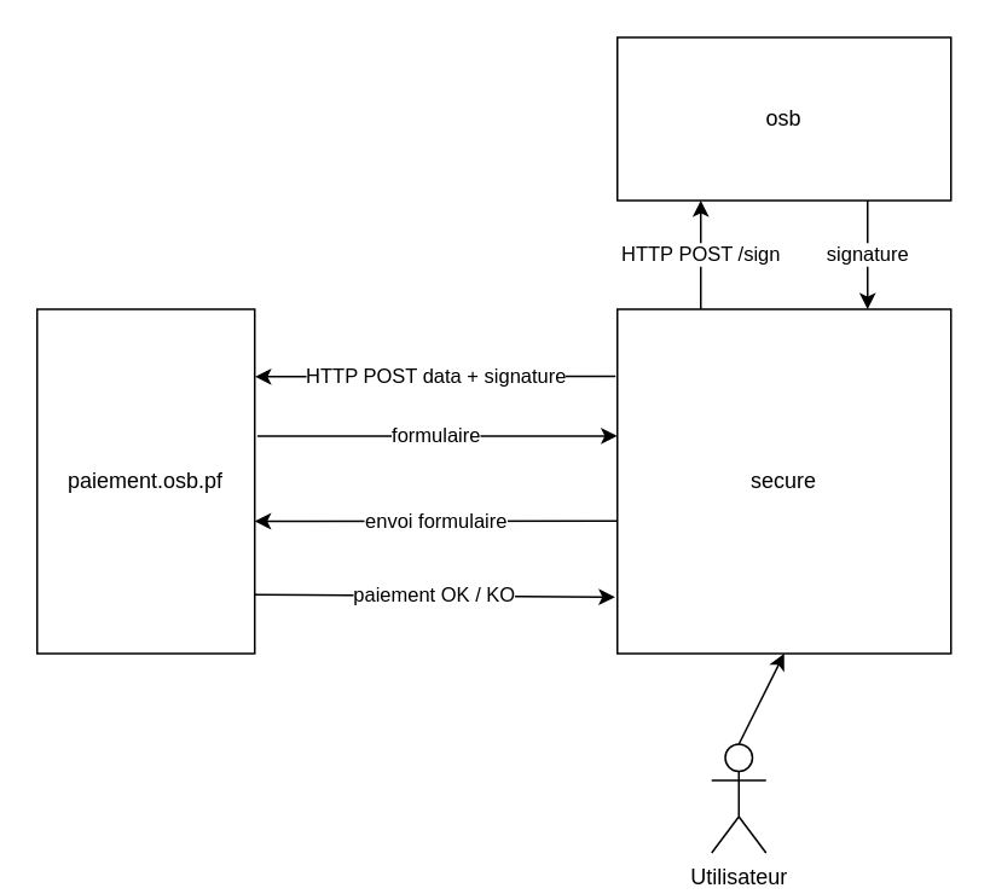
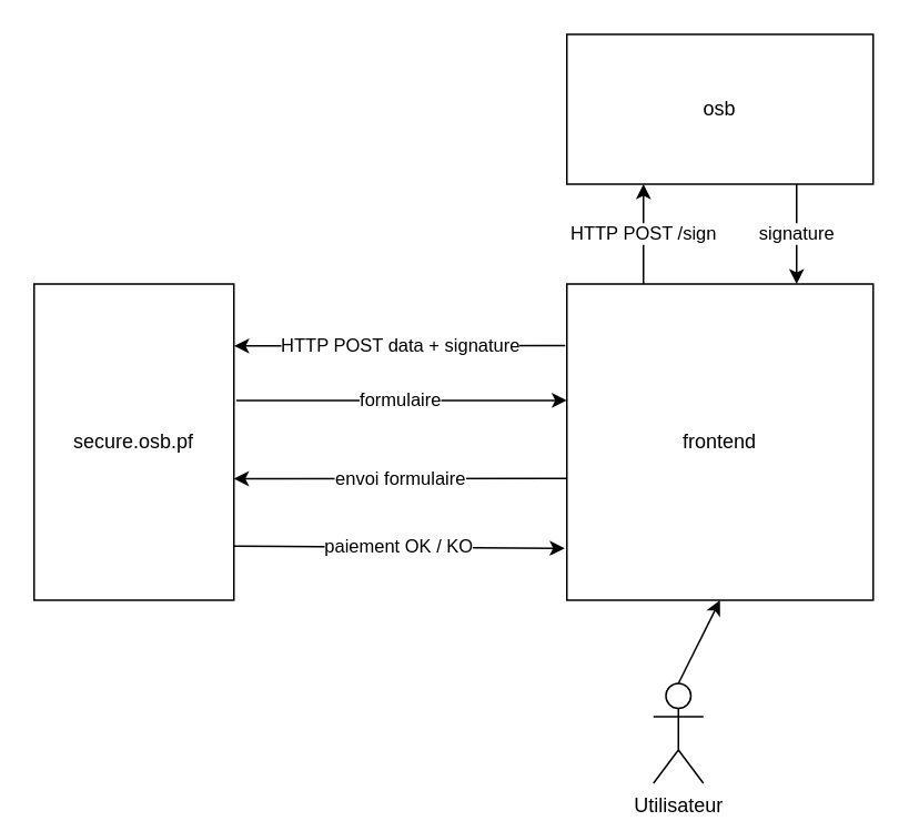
- <mxCell id="10" value="paiement.osb.pf" style="rounded=0;whiteSpace=wrap;html=1;" vertex="1" parent="1"><mxGeometry x="20" y="170" width="120" height="190" as="geometry" /></mxCell>
+ <mxCell id="10" value="secure.osb.pf" style="rounded=0;whiteSpace=wrap;html=1;" vertex="1" parent="1"><mxGeometry x="20" y="170" width="120" height="190" as="geometry" /></mxCell>
- <mxCell id="3" value="secure" style="rounded=0;whiteSpace=wrap;html=1;" vertex="1" parent="1"><mxGeometry x="340" y="170" width="184" height="190" as="geometry" /></mxCell>
+ <mxCell id="3" value="frontend" style="rounded=0;whiteSpace=wrap;html=1;" vertex="1" parent="1"><mxGeometry x="340" y="170" width="184" height="190" as="geometry" /></mxCell>
